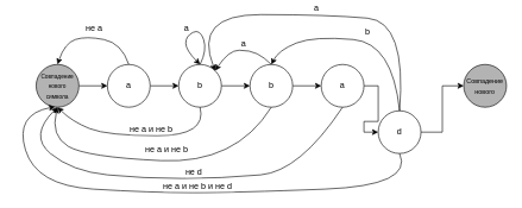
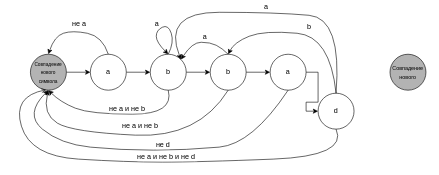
- <mxCell id="12" style="edgeStyle=orthogonalEdgeStyle;rounded=0;orthogonalLoop=1;jettySize=auto;html=1;entryX=0;entryY=0.5;entryDx=0;entryDy=0;" edge="1" parent="1" source="13" target="14"><mxGeometry relative="1" as="geometry" /></mxCell>
- <mxCell id="31" value="" style="curved=1;endArrow=classic;html=1;exitX=0.5;exitY=1;exitDx=0;exitDy=0;entryX=0.44;entryY=0.988;entryDx=0;entryDy=0;entryPerimeter=0;" edge="1" parent="1" source="13" target="3"><mxGeometry width="50" height="50" relative="1" as="geometry"><mxPoint x="490" y="160" as="sourcePoint" /><mxPoint x="70" y="150" as="targetPoint" /><Array as="points"><mxPoint x="580" y="260" /><mxPoint x="330" y="270" /><mxPoint x="210" y="270" /><mxPoint x="50" y="260" /><mxPoint x="20" y="160" /></Array></mxGeometry></mxCell>
+ <mxCell id="31" value="" style="curved=1;endArrow=open;html=1;exitX=0.5;exitY=1;exitDx=0;exitDy=0;entryX=0.44;entryY=0.988;entryDx=0;entryDy=0;entryPerimeter=0;" edge="1" parent="1" source="13" target="3"><mxGeometry width="50" height="50" relative="1" as="geometry"><mxPoint x="490" y="160" as="sourcePoint" /><mxPoint x="70" y="150" as="targetPoint" /><Array as="points"><mxPoint x="580" y="260" /><mxPoint x="330" y="270" /><mxPoint x="210" y="270" /><mxPoint x="50" y="260" /><mxPoint x="20" y="160" /></Array></mxGeometry></mxCell>
